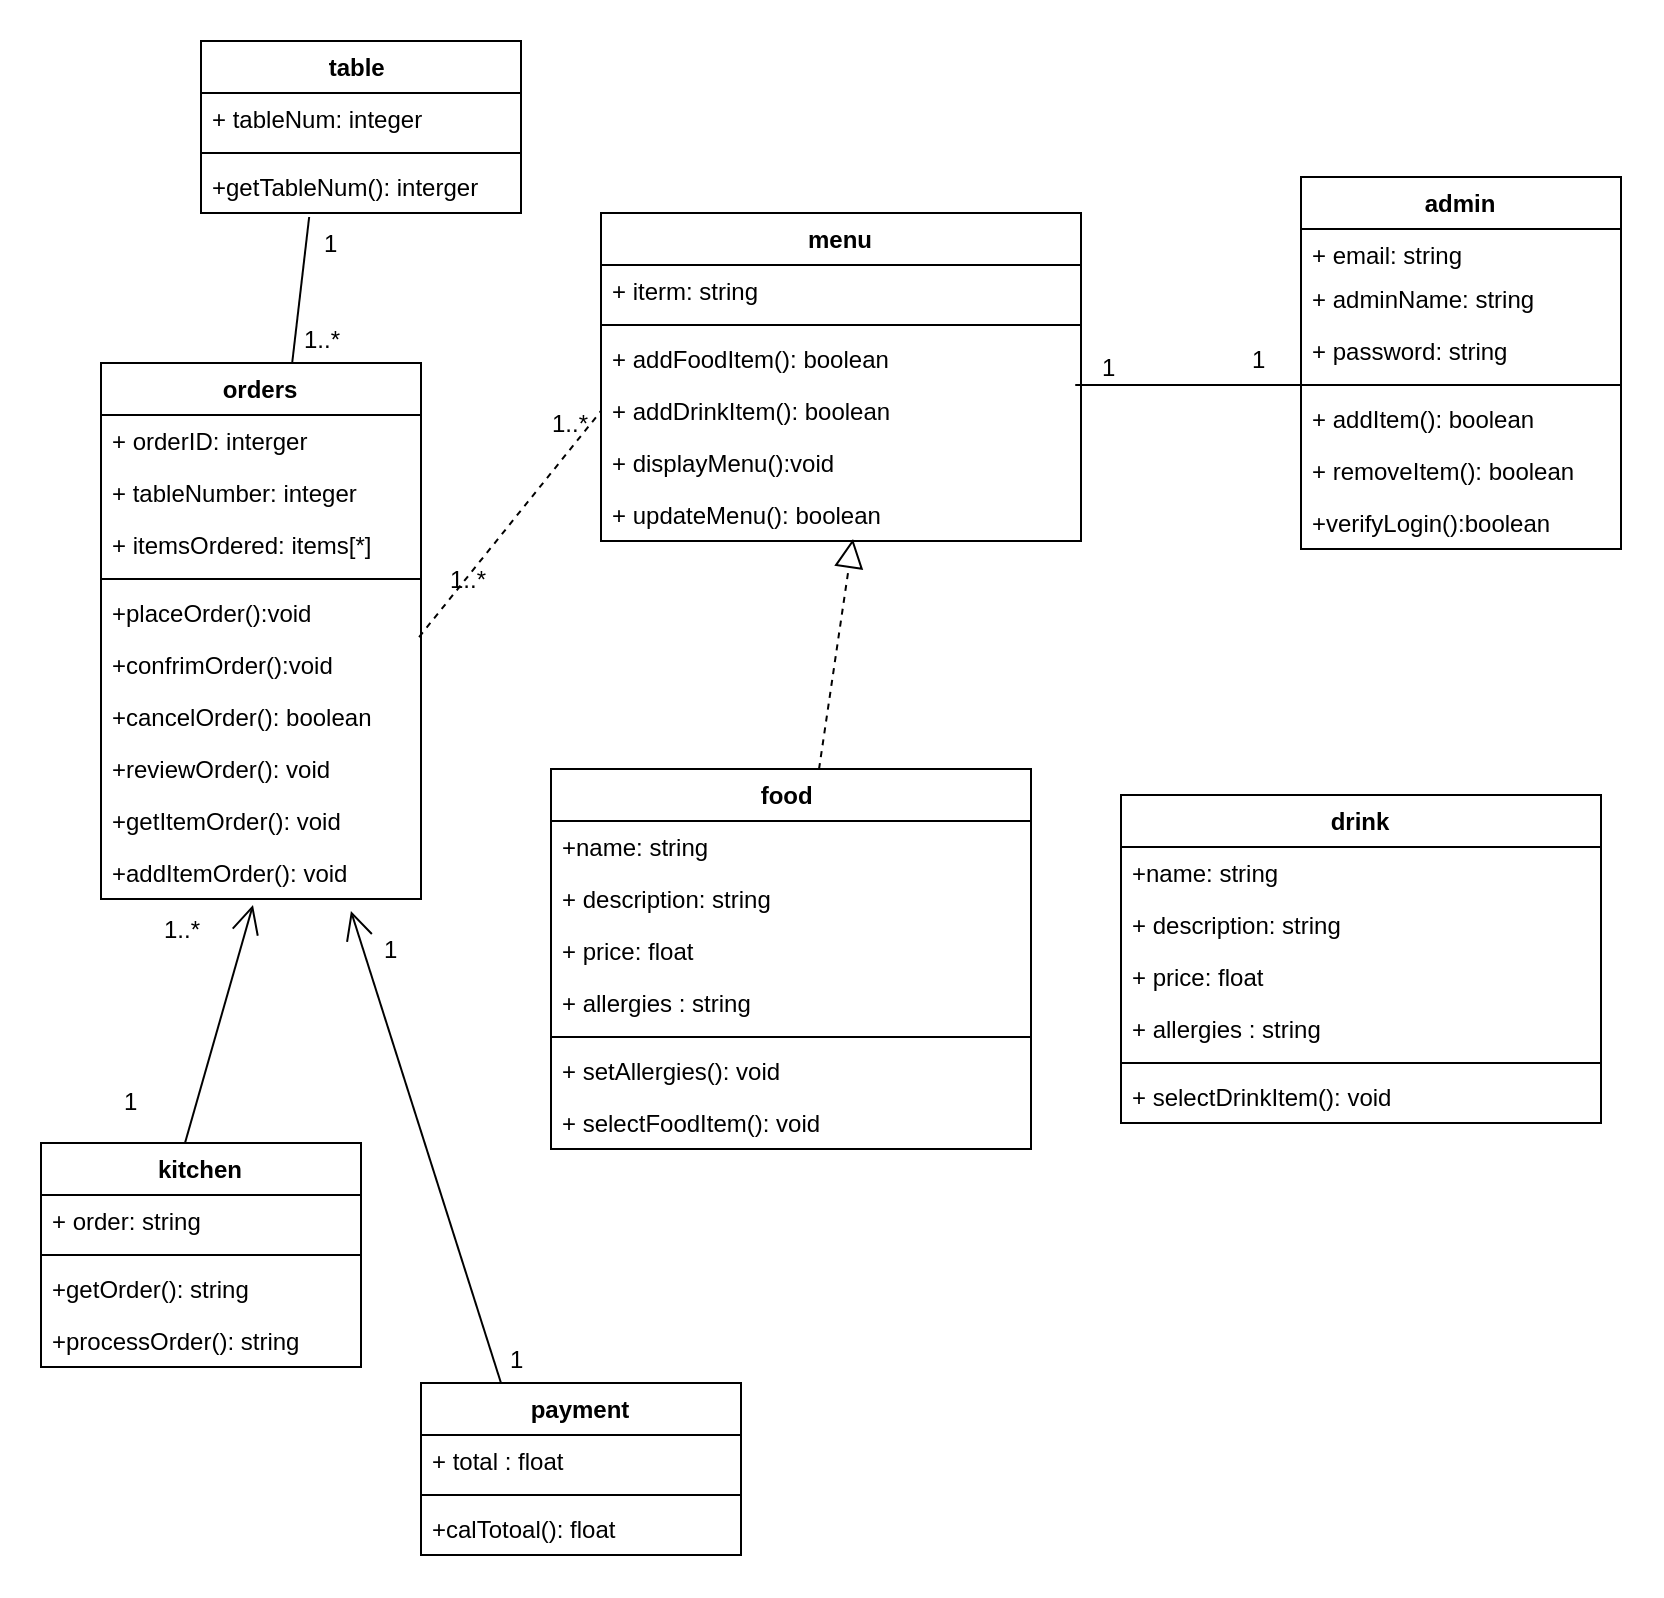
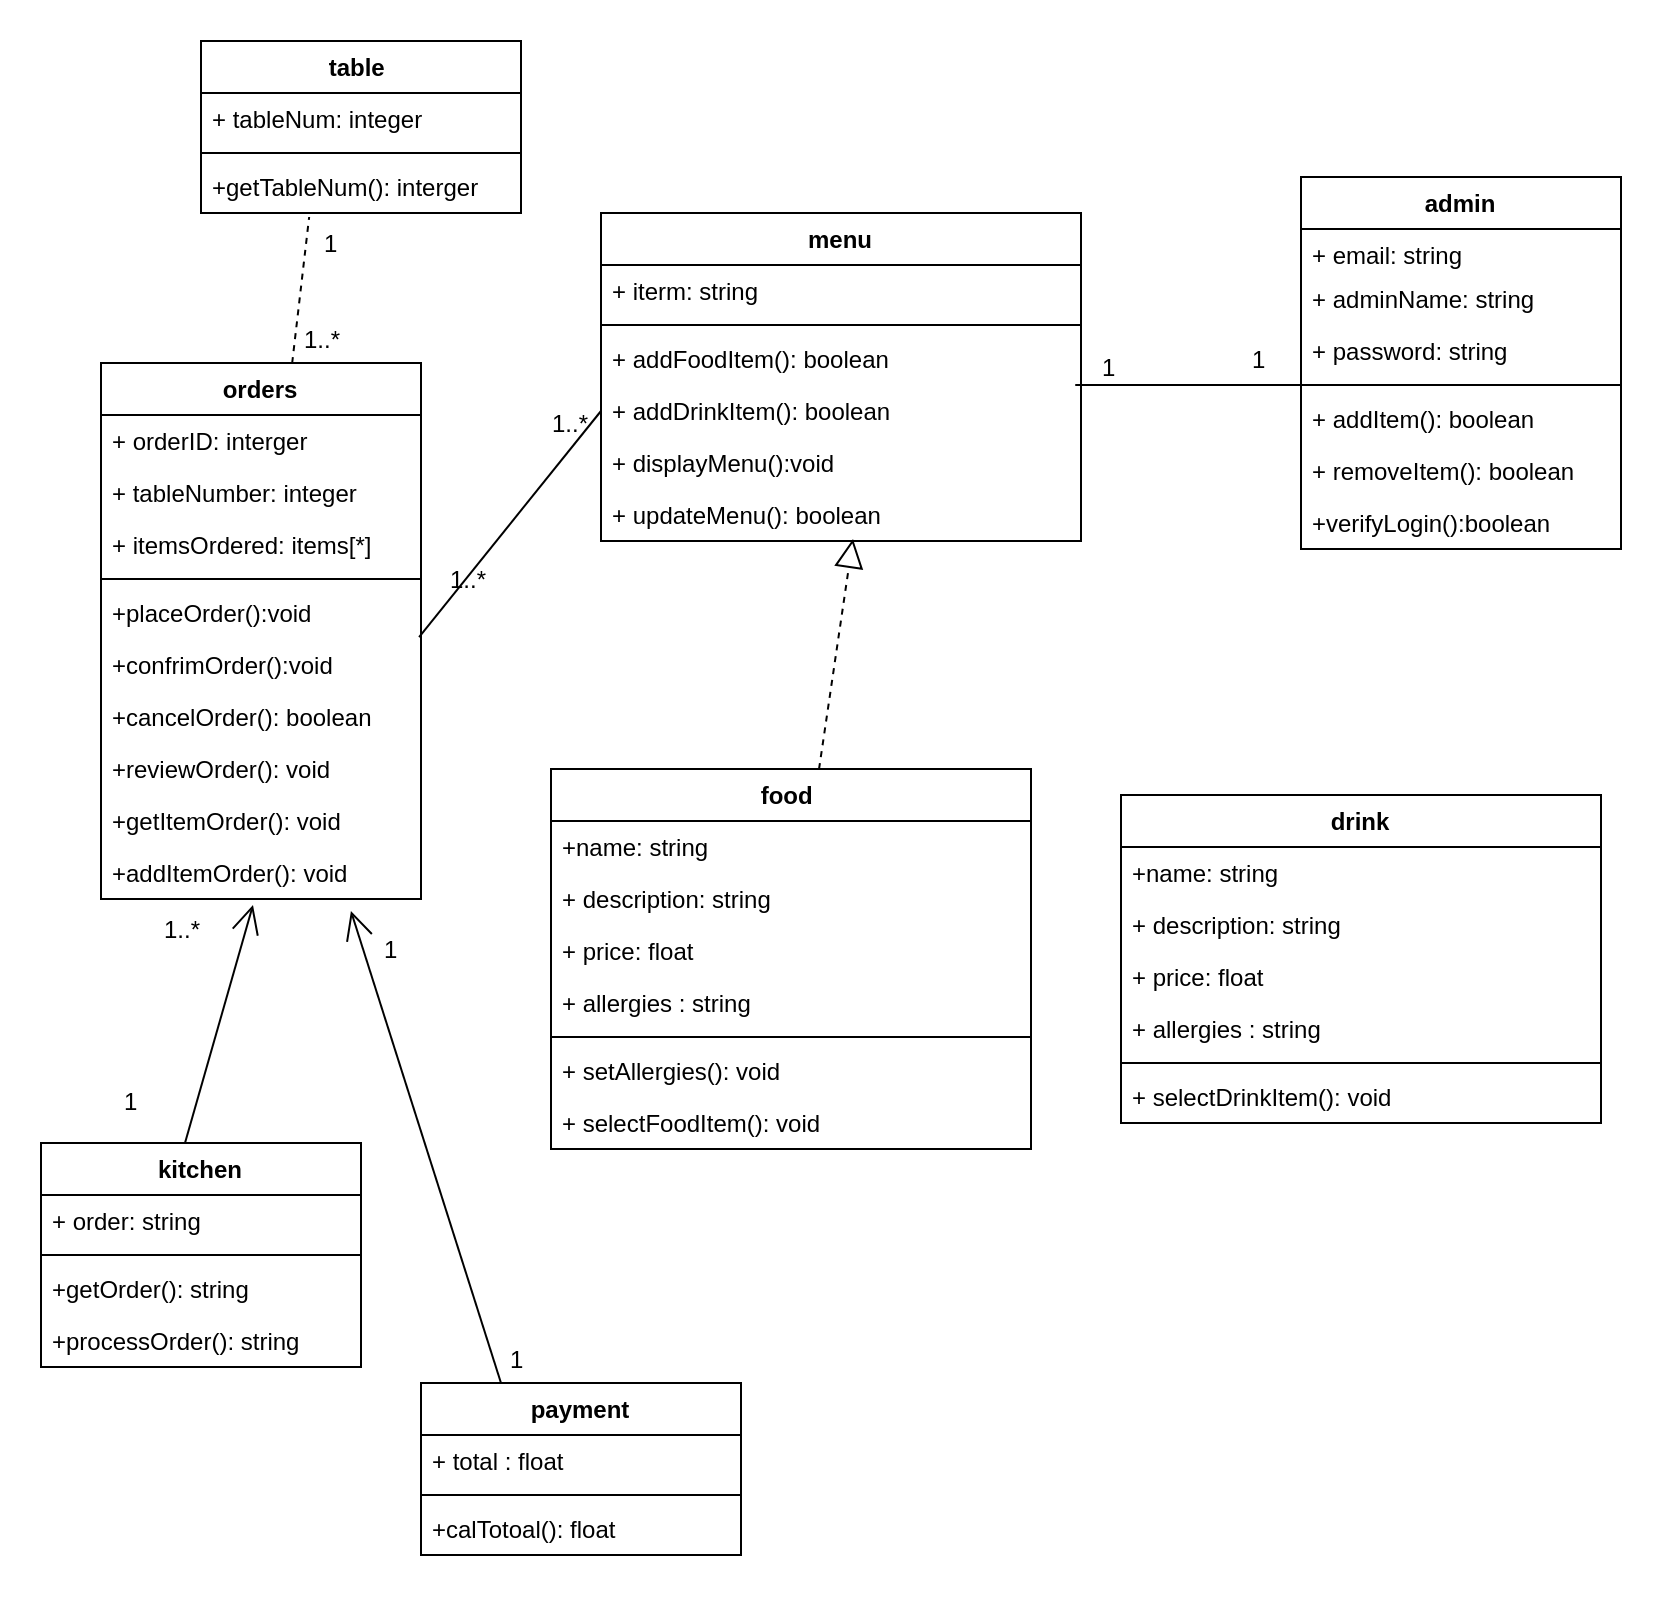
- <mxCell id="57" value="" style="endArrow=none;html=1;entryX=0.338;entryY=1.077;entryDx=0;entryDy=0;entryPerimeter=0;" edge="1" parent="1" source="2" target="55"><mxGeometry width="50" height="50" relative="1" as="geometry"><mxPoint x="110" y="151" as="sourcePoint" /><mxPoint x="90" y="81" as="targetPoint" /></mxGeometry></mxCell>
+ <mxCell id="57" value="" style="endArrow=none;html=1;entryX=0.338;entryY=1.077;entryDx=0;entryDy=0;entryPerimeter=0;dashed=1;" edge="1" parent="1" source="2" target="55"><mxGeometry width="50" height="50" relative="1" as="geometry"><mxPoint x="110" y="151" as="sourcePoint" /><mxPoint x="90" y="81" as="targetPoint" /></mxGeometry></mxCell>
- <mxCell id="61" value="" style="endArrow=none;html=1;entryX=0;entryY=0.5;entryDx=0;entryDy=0;exitX=0.994;exitY=-0.038;exitDx=0;exitDy=0;exitPerimeter=0;dashed=1;" edge="1" parent="1" source="8" target="17"><mxGeometry width="50" height="50" relative="1" as="geometry"><mxPoint x="230" y="251" as="sourcePoint" /><mxPoint x="280" y="201" as="targetPoint" /></mxGeometry></mxCell>
+ <mxCell id="61" value="" style="endArrow=none;html=1;entryX=0;entryY=0.5;entryDx=0;entryDy=0;exitX=0.994;exitY=-0.038;exitDx=0;exitDy=0;exitPerimeter=0;" edge="1" parent="1" source="8" target="17"><mxGeometry width="50" height="50" relative="1" as="geometry"><mxPoint x="230" y="251" as="sourcePoint" /><mxPoint x="280" y="201" as="targetPoint" /></mxGeometry></mxCell>
